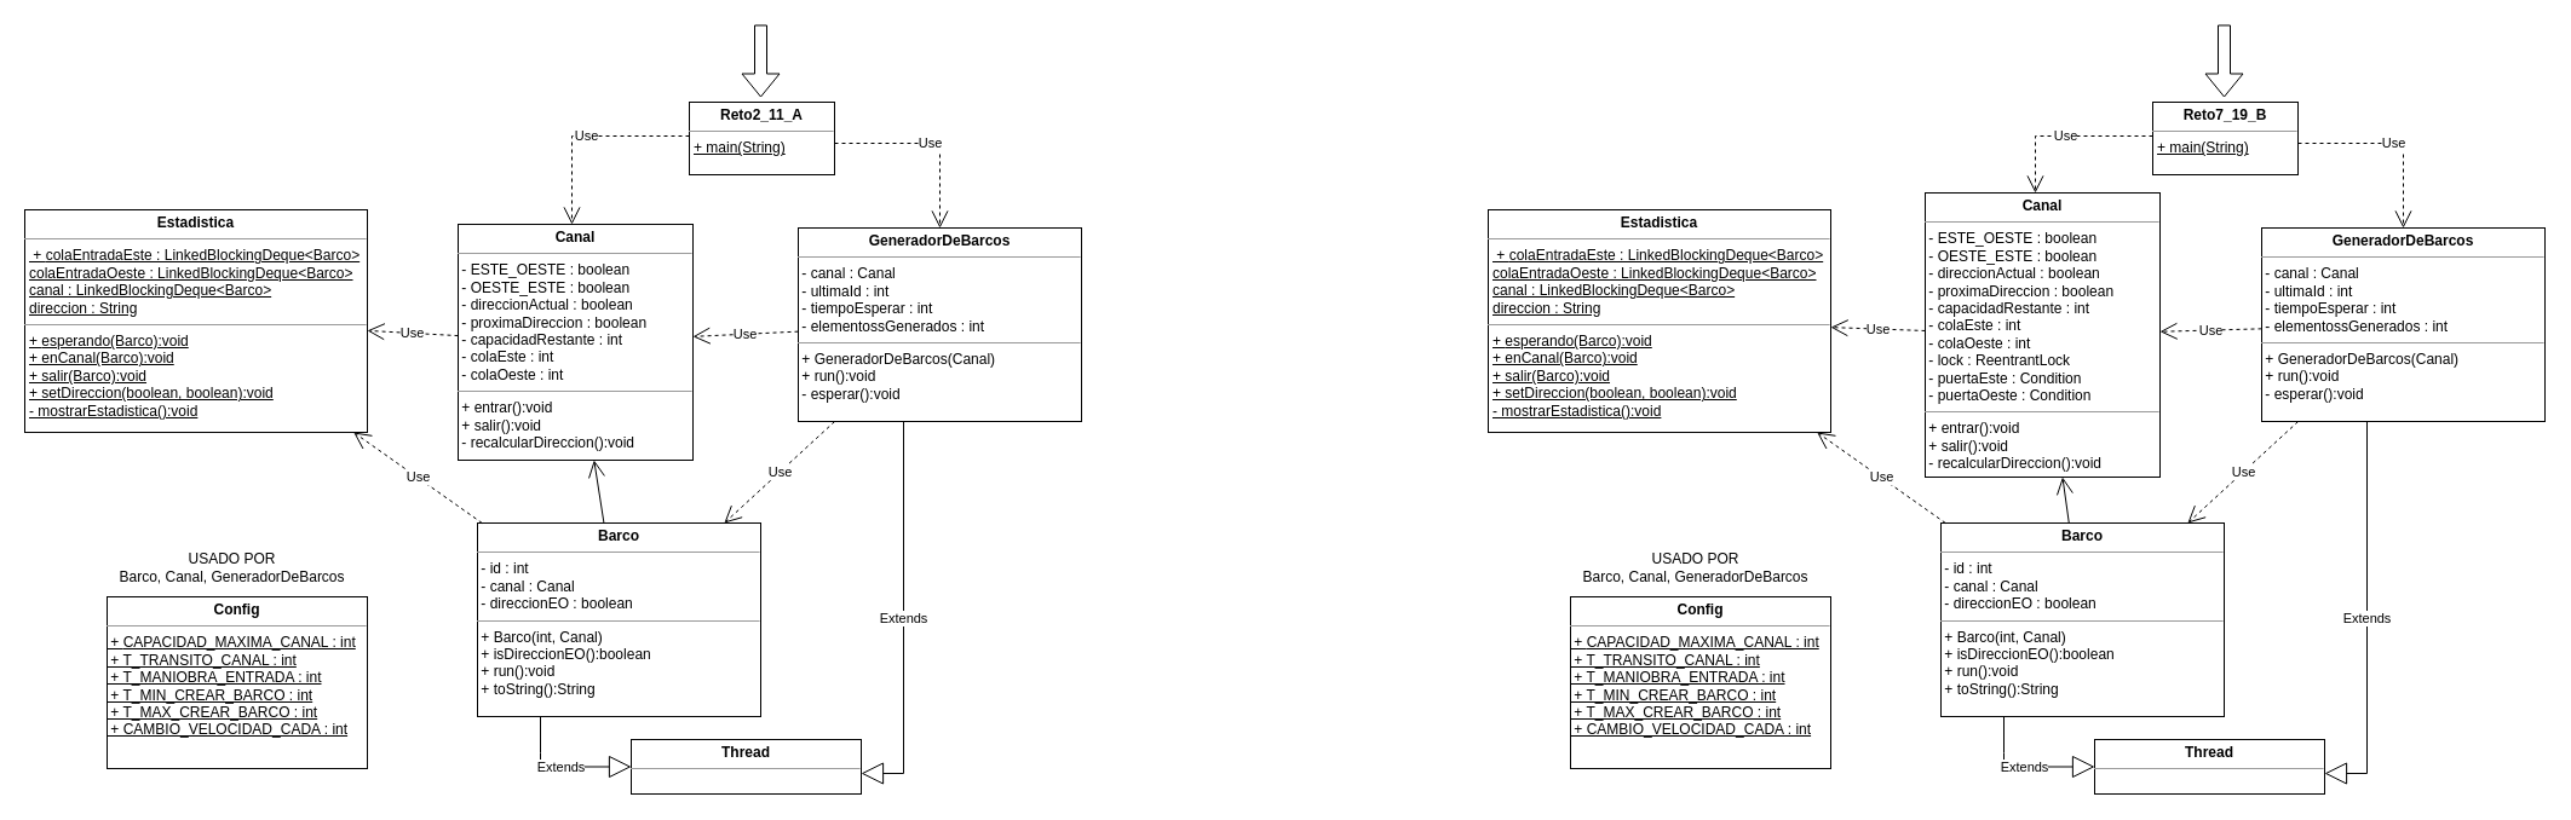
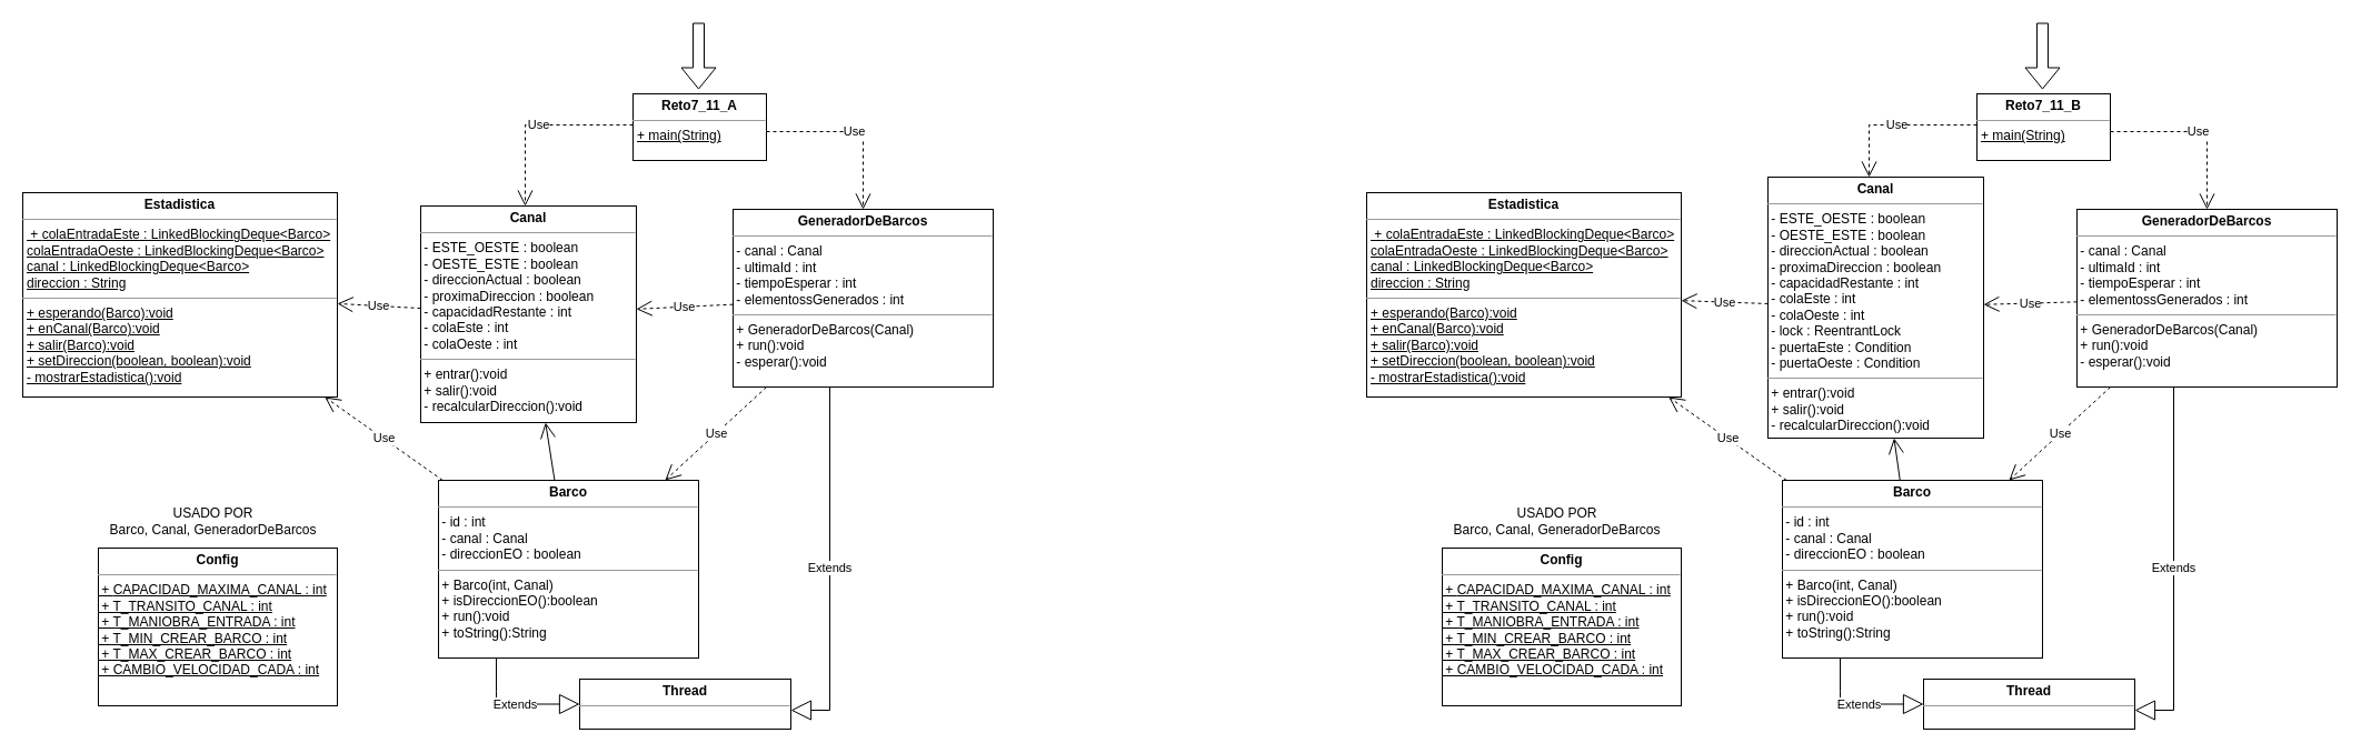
- <mxCell id="2" value="&lt;p style=&quot;margin:0px;margin-top:4px;text-align:center;&quot;&gt;&lt;b&gt;Reto2_11_A&lt;/b&gt;&lt;/p&gt;&lt;hr size=&quot;1&quot;&gt;&lt;p style=&quot;margin:0px;margin-left:4px;&quot;&gt;&lt;u&gt;+ main(String)&lt;/u&gt;&lt;br&gt;&lt;/p&gt;" style="verticalAlign=top;align=left;overflow=fill;fontSize=12;fontFamily=Helvetica;html=1;" parent="1" vertex="1"><mxGeometry x="569" y="84" width="120" height="60" as="geometry" /></mxCell>
+ <mxCell id="2" value="&lt;p style=&quot;margin:0px;margin-top:4px;text-align:center;&quot;&gt;&lt;b&gt;Reto7_11_A&lt;/b&gt;&lt;/p&gt;&lt;hr size=&quot;1&quot;&gt;&lt;p style=&quot;margin:0px;margin-left:4px;&quot;&gt;&lt;u&gt;+ main(String)&lt;/u&gt;&lt;br&gt;&lt;/p&gt;" style="verticalAlign=top;align=left;overflow=fill;fontSize=12;fontFamily=Helvetica;html=1;" parent="1" vertex="1"><mxGeometry x="569" y="84" width="120" height="60" as="geometry" /></mxCell>
- <mxCell id="20" value="&lt;p style=&quot;margin:0px;margin-top:4px;text-align:center;&quot;&gt;&lt;b&gt;Reto7_19_B&lt;/b&gt;&lt;/p&gt;&lt;hr size=&quot;1&quot;&gt;&lt;p style=&quot;margin:0px;margin-left:4px;&quot;&gt;&lt;u&gt;+ main(String)&lt;/u&gt;&lt;br&gt;&lt;/p&gt;" style="verticalAlign=top;align=left;overflow=fill;fontSize=12;fontFamily=Helvetica;html=1;" vertex="1" parent="1"><mxGeometry x="1778" y="84" width="120" height="60" as="geometry" /></mxCell>
+ <mxCell id="20" value="&lt;p style=&quot;margin:0px;margin-top:4px;text-align:center;&quot;&gt;&lt;b&gt;Reto7_11_B&lt;/b&gt;&lt;/p&gt;&lt;hr size=&quot;1&quot;&gt;&lt;p style=&quot;margin:0px;margin-left:4px;&quot;&gt;&lt;u&gt;+ main(String)&lt;/u&gt;&lt;br&gt;&lt;/p&gt;" style="verticalAlign=top;align=left;overflow=fill;fontSize=12;fontFamily=Helvetica;html=1;" vertex="1" parent="1"><mxGeometry x="1778" y="84" width="120" height="60" as="geometry" /></mxCell>
